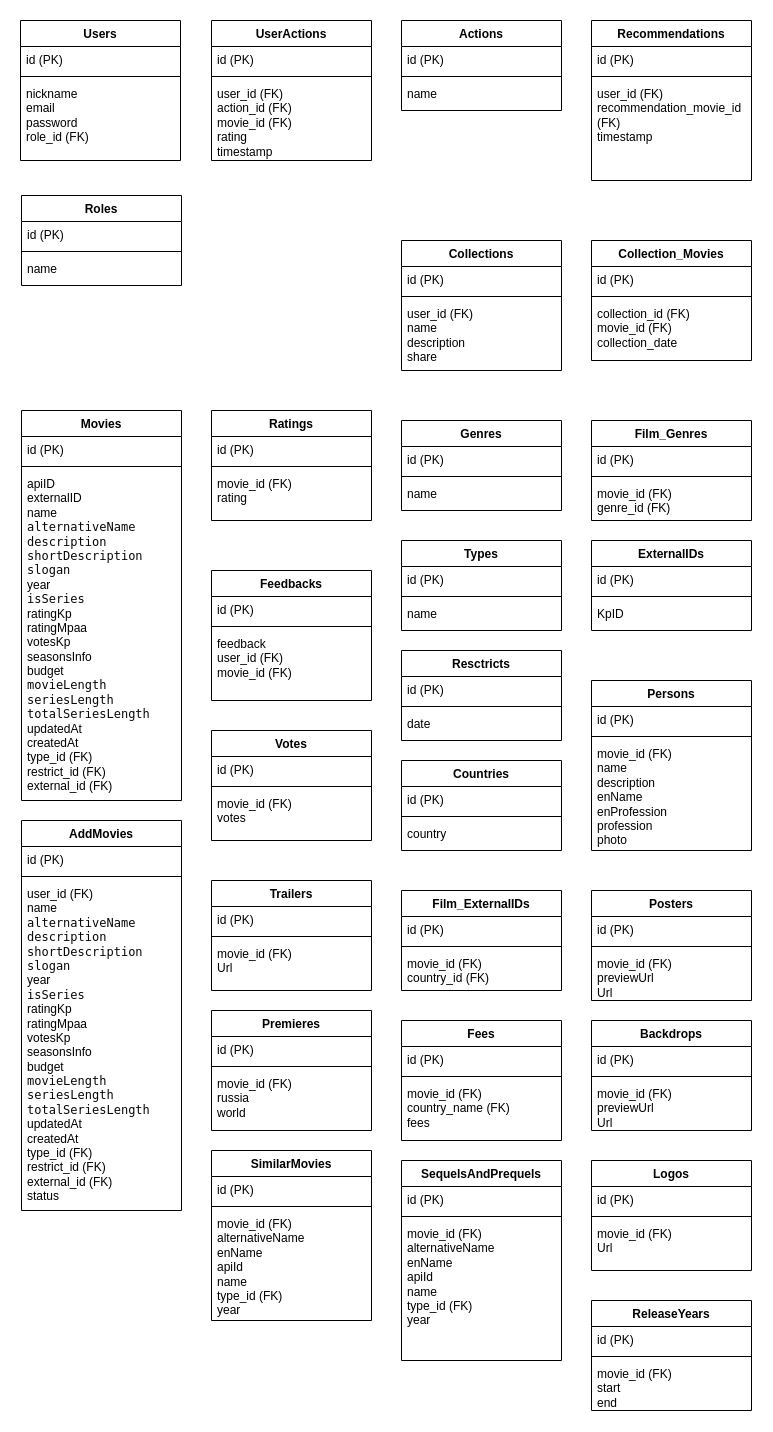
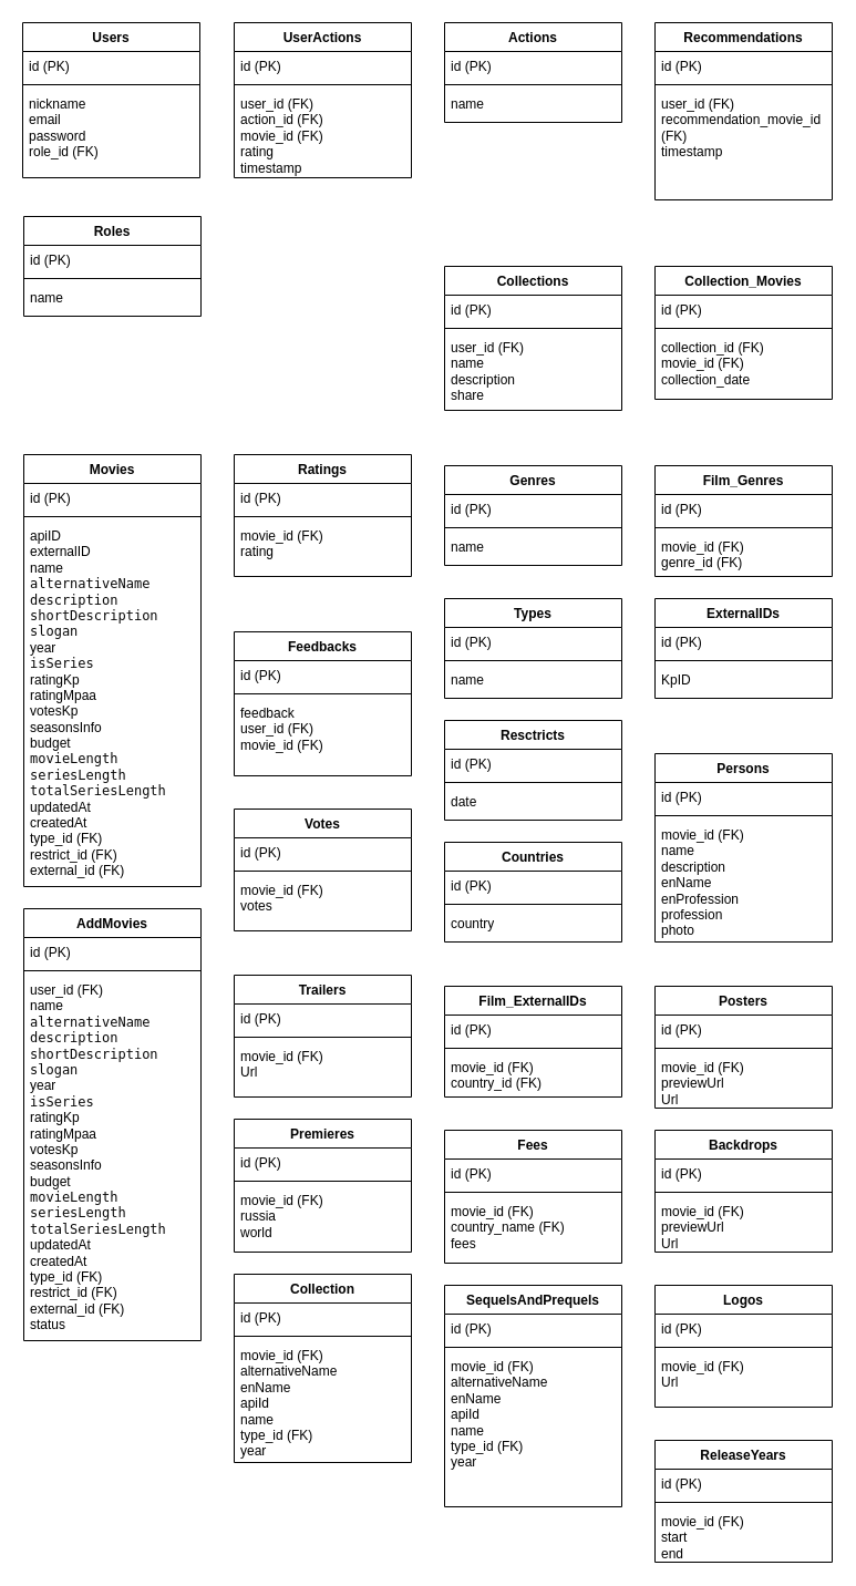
- <mxCell id="82" value="SimilarMovies" style="swimlane;fontStyle=1;align=center;verticalAlign=top;childLayout=stackLayout;horizontal=1;startSize=26;horizontalStack=0;resizeParent=1;resizeParentMax=0;resizeLast=0;collapsible=1;marginBottom=0;whiteSpace=wrap;html=1;" parent="1" vertex="1"><mxGeometry x="211" y="1150" width="160" height="170" as="geometry" /></mxCell>
+ <mxCell id="82" value="Collection" style="swimlane;fontStyle=1;align=center;verticalAlign=top;childLayout=stackLayout;horizontal=1;startSize=26;horizontalStack=0;resizeParent=1;resizeParentMax=0;resizeLast=0;collapsible=1;marginBottom=0;whiteSpace=wrap;html=1;" parent="1" vertex="1"><mxGeometry x="211" y="1150" width="160" height="170" as="geometry" /></mxCell>
